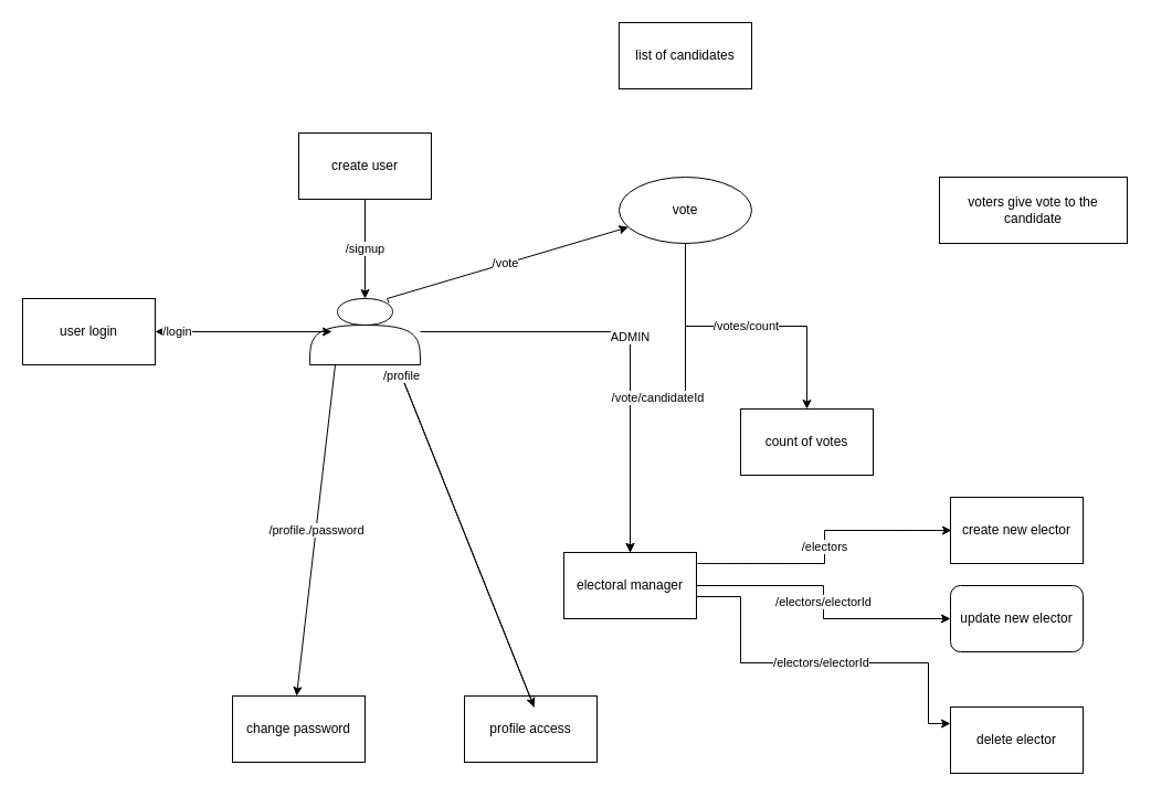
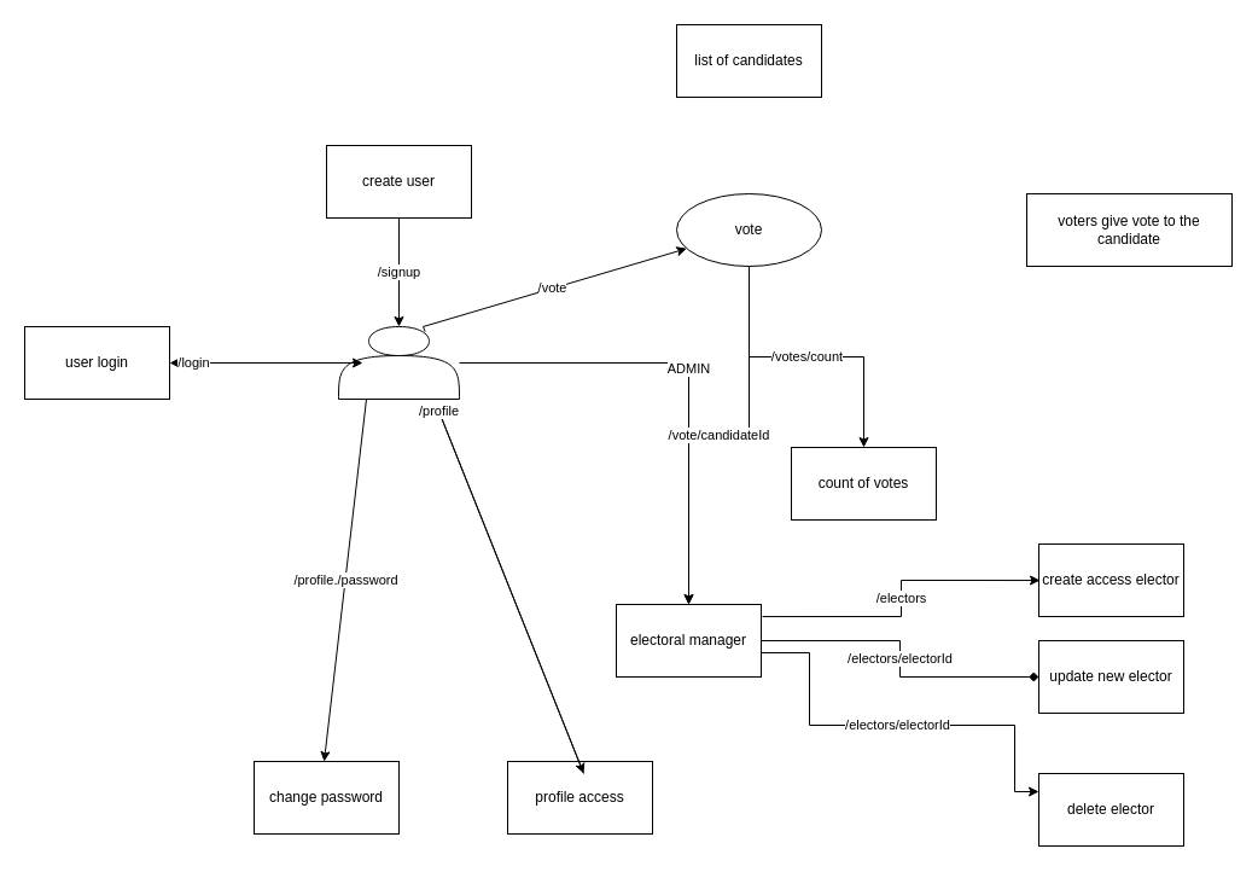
- <mxCell id="17" value="count of votes" style="rounded=0;whiteSpace=wrap;html=1;" vertex="1" parent="1"><mxGeometry x="670" y="370" width="120" height="60" as="geometry" /></mxCell>
+ <mxCell id="17" value="count of votes" style="rounded=0;whiteSpace=wrap;html=1;" vertex="1" parent="1"><mxGeometry x="655" y="370" width="120" height="60" as="geometry" /></mxCell>
- <mxCell id="24" value="create new elector" style="whiteSpace=wrap;html=1;" vertex="1" parent="1"><mxGeometry x="860" y="450" width="120" height="60" as="geometry" /></mxCell>
+ <mxCell id="24" value="create access elector" style="whiteSpace=wrap;html=1;" vertex="1" parent="1"><mxGeometry x="860" y="450" width="120" height="60" as="geometry" /></mxCell>
- <mxCell id="21" value="/electors/electorId" style="edgeStyle=orthogonalEdgeStyle;rounded=0;orthogonalLoop=1;jettySize=auto;html=1;" edge="1" parent="1" source="23" target="25"><mxGeometry relative="1" as="geometry" /></mxCell>
+ <mxCell id="21" value="/electors/electorId" style="edgeStyle=orthogonalEdgeStyle;rounded=0;orthogonalLoop=1;jettySize=auto;html=1;endArrow=diamond;" edge="1" parent="1" source="23" target="25"><mxGeometry relative="1" as="geometry" /></mxCell>
- <mxCell id="25" value="update new elector" style="whiteSpace=wrap;html=1;rounded=1;" vertex="1" parent="1"><mxGeometry x="860" y="530" width="120" height="60" as="geometry" /></mxCell>
+ <mxCell id="25" value="update new elector" style="whiteSpace=wrap;html=1;" vertex="1" parent="1"><mxGeometry x="860" y="530" width="120" height="60" as="geometry" /></mxCell>
